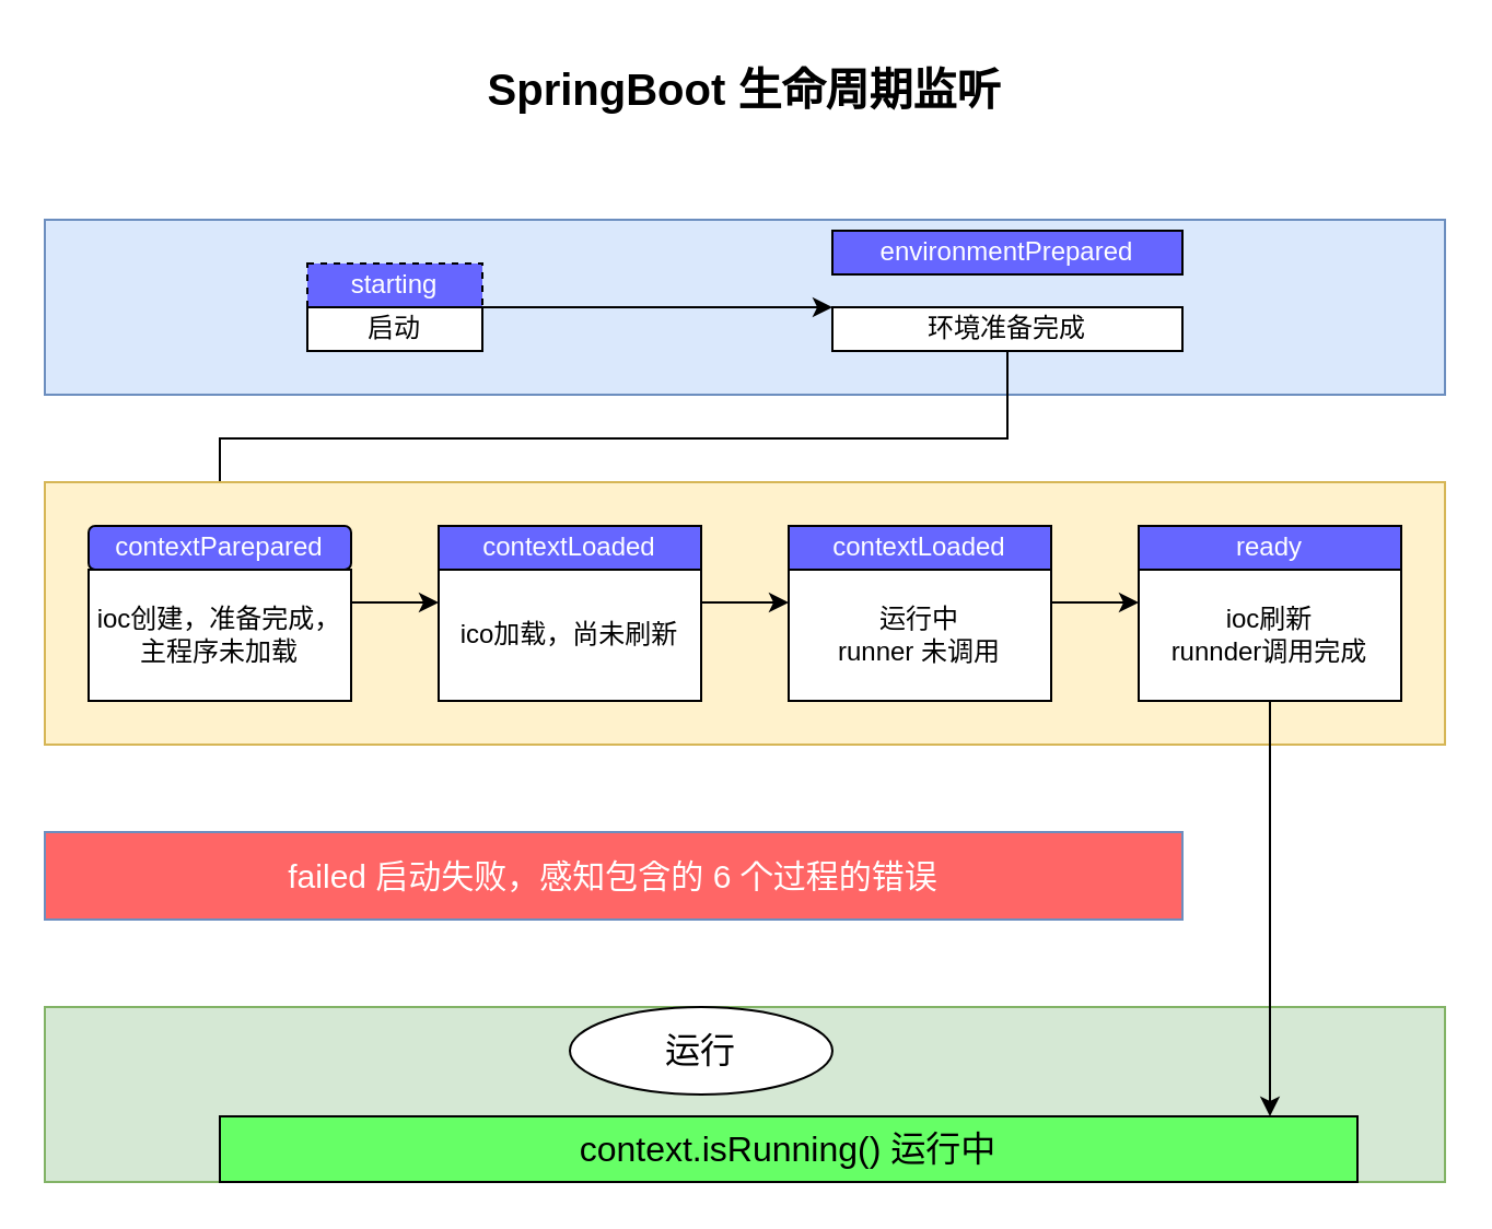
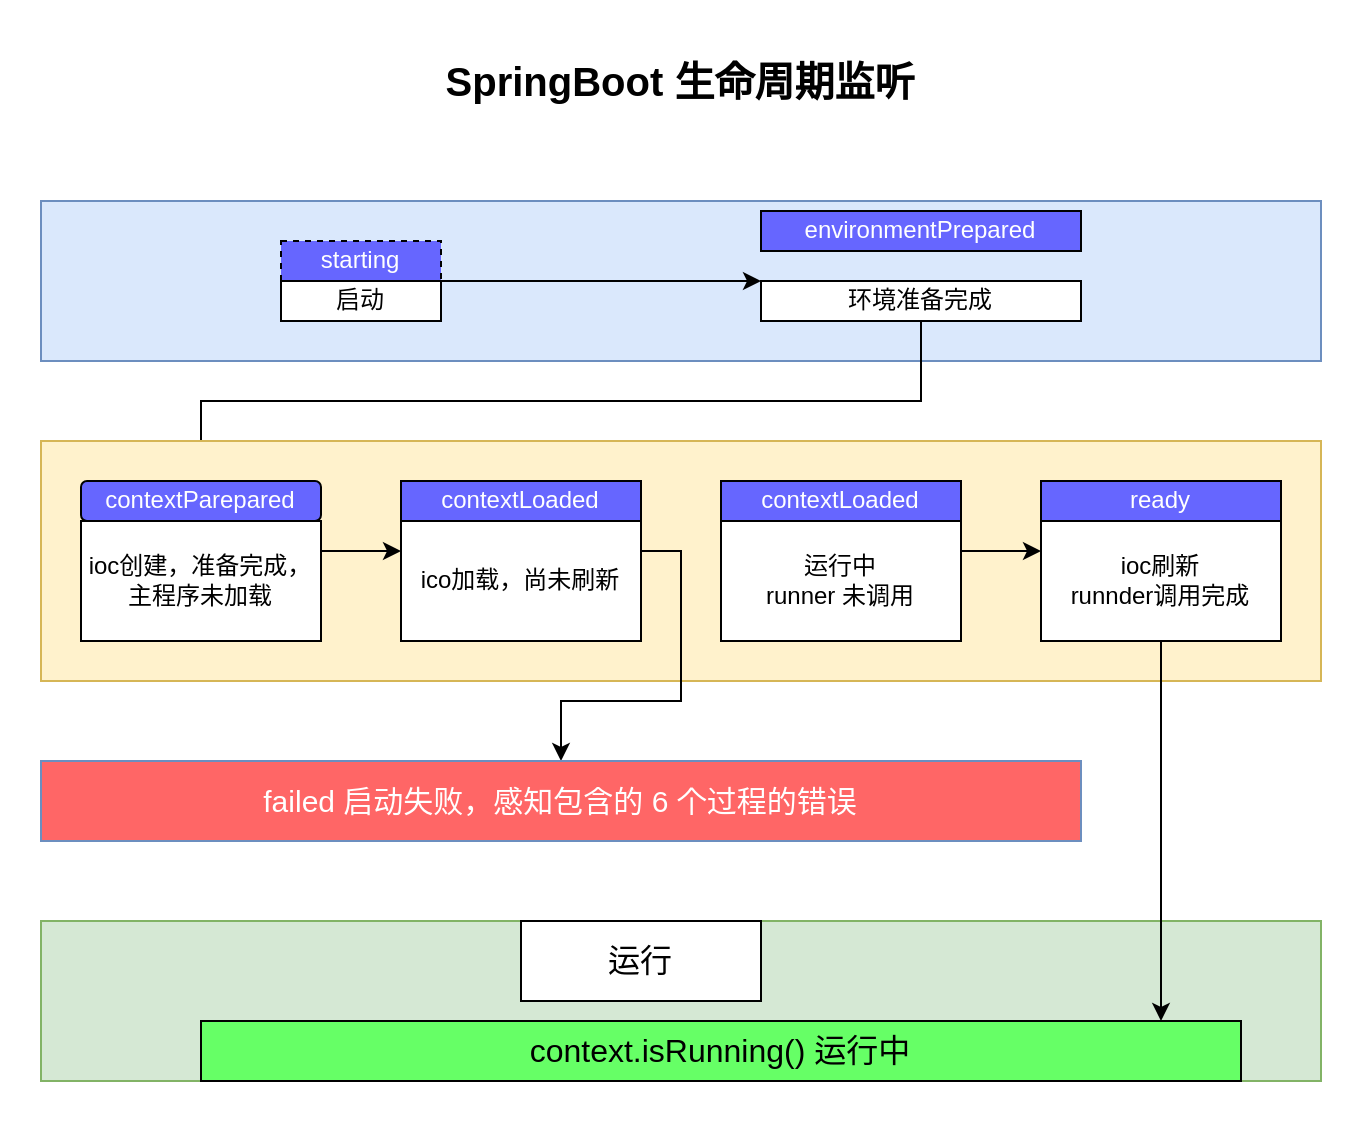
- <mxCell id="20" style="edgeStyle=orthogonalEdgeStyle;rounded=0;orthogonalLoop=1;jettySize=auto;html=1;exitX=1;exitY=0.25;exitDx=0;exitDy=0;entryX=0;entryY=0.25;entryDx=0;entryDy=0;" edge="1" parent="1" source="16" target="23"><mxGeometry relative="1" as="geometry" /></mxCell>
+ <mxCell id="20" style="edgeStyle=orthogonalEdgeStyle;rounded=0;orthogonalLoop=1;jettySize=auto;html=1;exitX=1;exitY=0.25;exitDx=0;exitDy=0;" edge="1" parent="1" source="16" target="25"><mxGeometry relative="1" as="geometry" /></mxCell>
- <mxCell id="27" value="&lt;font style=&quot;font-size: 16px;&quot;&gt;运行&lt;/font&gt;" style="ellipse;whiteSpace=wrap;html=1;" vertex="1" parent="1"><mxGeometry x="260" y="460" width="120" height="40" as="geometry" /></mxCell>
+ <mxCell id="27" value="&lt;font style=&quot;font-size: 16px;&quot;&gt;运行&lt;/font&gt;" style="rounded=0;whiteSpace=wrap;html=1;" vertex="1" parent="1"><mxGeometry x="260" y="460" width="120" height="40" as="geometry" /></mxCell>
